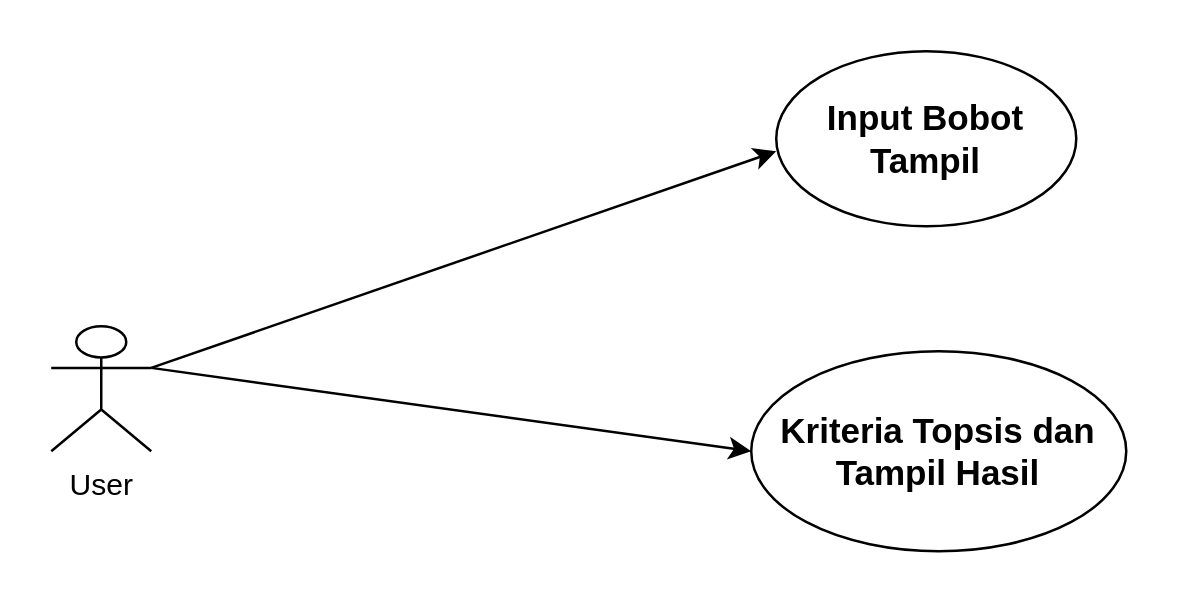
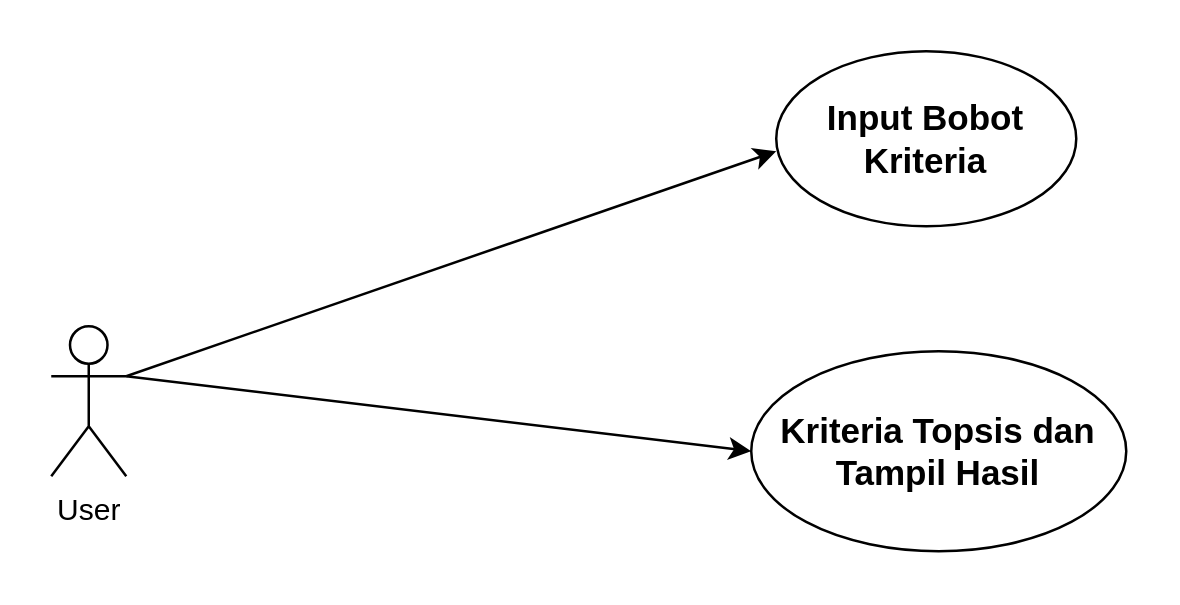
- <mxCell id="4" value="&lt;font style=&quot;font-size: 14px&quot;&gt;&lt;b&gt;Input Bobot Tampil&lt;/b&gt;&lt;/font&gt;" style="ellipse;whiteSpace=wrap;html=1;" vertex="1" parent="1"><mxGeometry x="310" y="20" width="120" height="70" as="geometry" /></mxCell>
+ <mxCell id="4" value="&lt;font style=&quot;font-size: 14px&quot;&gt;&lt;b&gt;Input Bobot Kriteria&lt;/b&gt;&lt;/font&gt;" style="ellipse;whiteSpace=wrap;html=1;" vertex="1" parent="1"><mxGeometry x="310" y="20" width="120" height="70" as="geometry" /></mxCell>
- <mxCell id="2" value="User" style="shape=umlActor;verticalLabelPosition=bottom;verticalAlign=top;html=1;outlineConnect=0;" vertex="1" parent="1"><mxGeometry x="20" y="130" width="40" height="50" as="geometry" /></mxCell>
+ <mxCell id="2" value="User" style="shape=umlActor;verticalLabelPosition=bottom;verticalAlign=top;html=1;outlineConnect=0;" vertex="1" parent="1"><mxGeometry x="20" y="130" width="30" height="60" as="geometry" /></mxCell>
